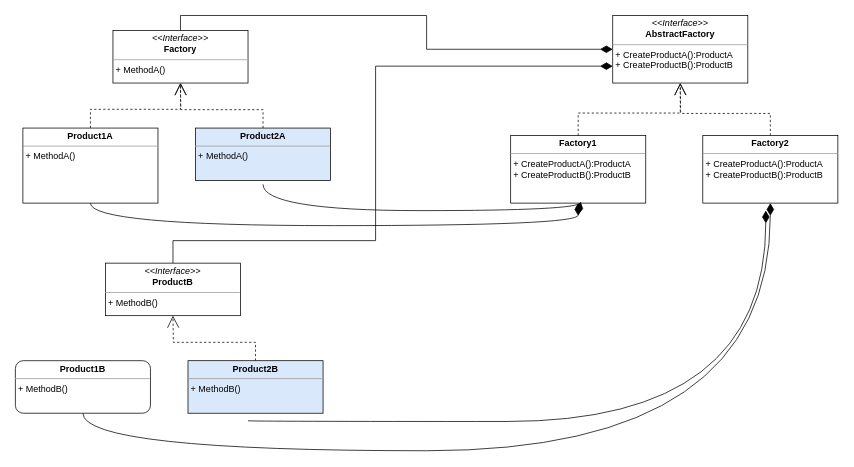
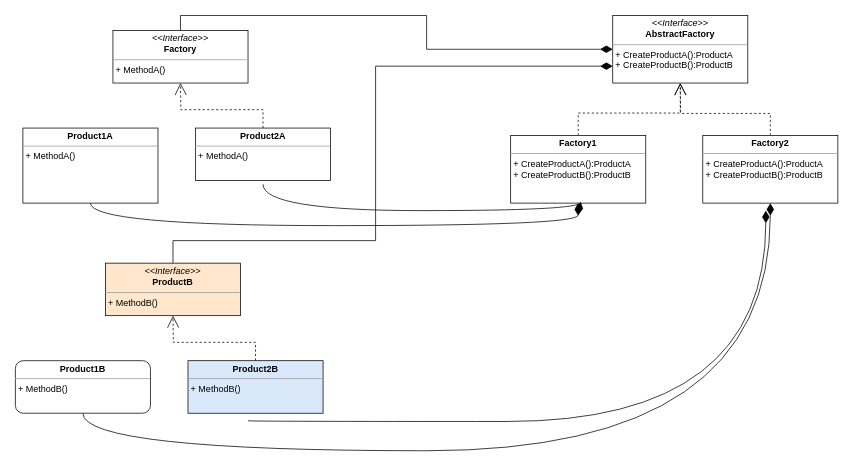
- <mxCell id="9" style="edgeStyle=orthogonalEdgeStyle;rounded=0;orthogonalLoop=1;jettySize=auto;html=1;exitX=0.5;exitY=0;exitDx=0;exitDy=0;entryX=0.5;entryY=1;entryDx=0;entryDy=0;endArrow=open;endFill=0;dashed=1;endSize=14;" edge="1" parent="1" source="11" target="8"><mxGeometry relative="1" as="geometry" /></mxCell>
- <mxCell id="14" value="&lt;p style=&quot;margin:0px;margin-top:4px;text-align:center;&quot;&gt;&lt;b&gt;Product2A&lt;/b&gt;&lt;/p&gt;&lt;hr size=&quot;1&quot;&gt;&lt;p style=&quot;margin:0px;margin-left:4px;&quot;&gt;&lt;/p&gt;&lt;p style=&quot;margin:0px;margin-left:4px;&quot;&gt;+ MethodA()&lt;/p&gt;" style="verticalAlign=top;align=left;overflow=fill;fontSize=12;fontFamily=Helvetica;html=1;whiteSpace=wrap;fillColor=#dae8fc;" vertex="1" parent="1"><mxGeometry x="260" y="170" width="180" height="70" as="geometry" /></mxCell>
+ <mxCell id="14" value="&lt;p style=&quot;margin:0px;margin-top:4px;text-align:center;&quot;&gt;&lt;b&gt;Product2A&lt;/b&gt;&lt;/p&gt;&lt;hr size=&quot;1&quot;&gt;&lt;p style=&quot;margin:0px;margin-left:4px;&quot;&gt;&lt;/p&gt;&lt;p style=&quot;margin:0px;margin-left:4px;&quot;&gt;+ MethodA()&lt;/p&gt;" style="verticalAlign=top;align=left;overflow=fill;fontSize=12;fontFamily=Helvetica;html=1;whiteSpace=wrap;" vertex="1" parent="1"><mxGeometry x="260" y="170" width="180" height="70" as="geometry" /></mxCell>
- <mxCell id="16" value="&lt;p style=&quot;margin:0px;margin-top:4px;text-align:center;&quot;&gt;&lt;i&gt;&amp;lt;&amp;lt;Interface&amp;gt;&amp;gt;&lt;/i&gt;&lt;br&gt;&lt;b&gt;ProductB&lt;/b&gt;&lt;/p&gt;&lt;hr size=&quot;1&quot;&gt;&lt;p style=&quot;margin:0px;margin-left:4px;&quot;&gt;&lt;/p&gt;&lt;p style=&quot;margin:0px;margin-left:4px;&quot;&gt;+ MethodB()&lt;/p&gt;" style="verticalAlign=top;align=left;overflow=fill;fontSize=12;fontFamily=Helvetica;html=1;whiteSpace=wrap;" vertex="1" parent="1"><mxGeometry x="140" y="350" width="180" height="70" as="geometry" /></mxCell>
+ <mxCell id="16" value="&lt;p style=&quot;margin:0px;margin-top:4px;text-align:center;&quot;&gt;&lt;i&gt;&amp;lt;&amp;lt;Interface&amp;gt;&amp;gt;&lt;/i&gt;&lt;br&gt;&lt;b&gt;ProductB&lt;/b&gt;&lt;/p&gt;&lt;hr size=&quot;1&quot;&gt;&lt;p style=&quot;margin:0px;margin-left:4px;&quot;&gt;&lt;/p&gt;&lt;p style=&quot;margin:0px;margin-left:4px;&quot;&gt;+ MethodB()&lt;/p&gt;" style="verticalAlign=top;align=left;overflow=fill;fontSize=12;fontFamily=Helvetica;html=1;whiteSpace=wrap;fillColor=#ffe6cc;" vertex="1" parent="1"><mxGeometry x="140" y="350" width="180" height="70" as="geometry" /></mxCell>
